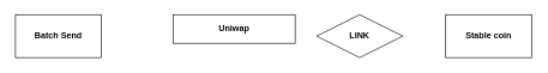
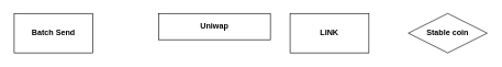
- <mxCell id="4" value="LINK" style="rhombus;whiteSpace=wrap;html=1;fontStyle=1;" vertex="1" parent="1"><mxGeometry x="440" y="20" width="120" height="60" as="geometry" /></mxCell>
+ <mxCell id="4" value="LINK" style="rounded=0;whiteSpace=wrap;html=1;fontStyle=1" vertex="1" parent="1"><mxGeometry x="440" y="20" width="120" height="60" as="geometry" /></mxCell>
- <mxCell id="5" value="Stable coin" style="rounded=0;whiteSpace=wrap;html=1;fontStyle=1" vertex="1" parent="1"><mxGeometry x="620" y="20" width="120" height="60" as="geometry" /></mxCell>
+ <mxCell id="5" value="Stable coin" style="rhombus;whiteSpace=wrap;html=1;fontStyle=1;" vertex="1" parent="1"><mxGeometry x="620" y="20" width="120" height="60" as="geometry" /></mxCell>
